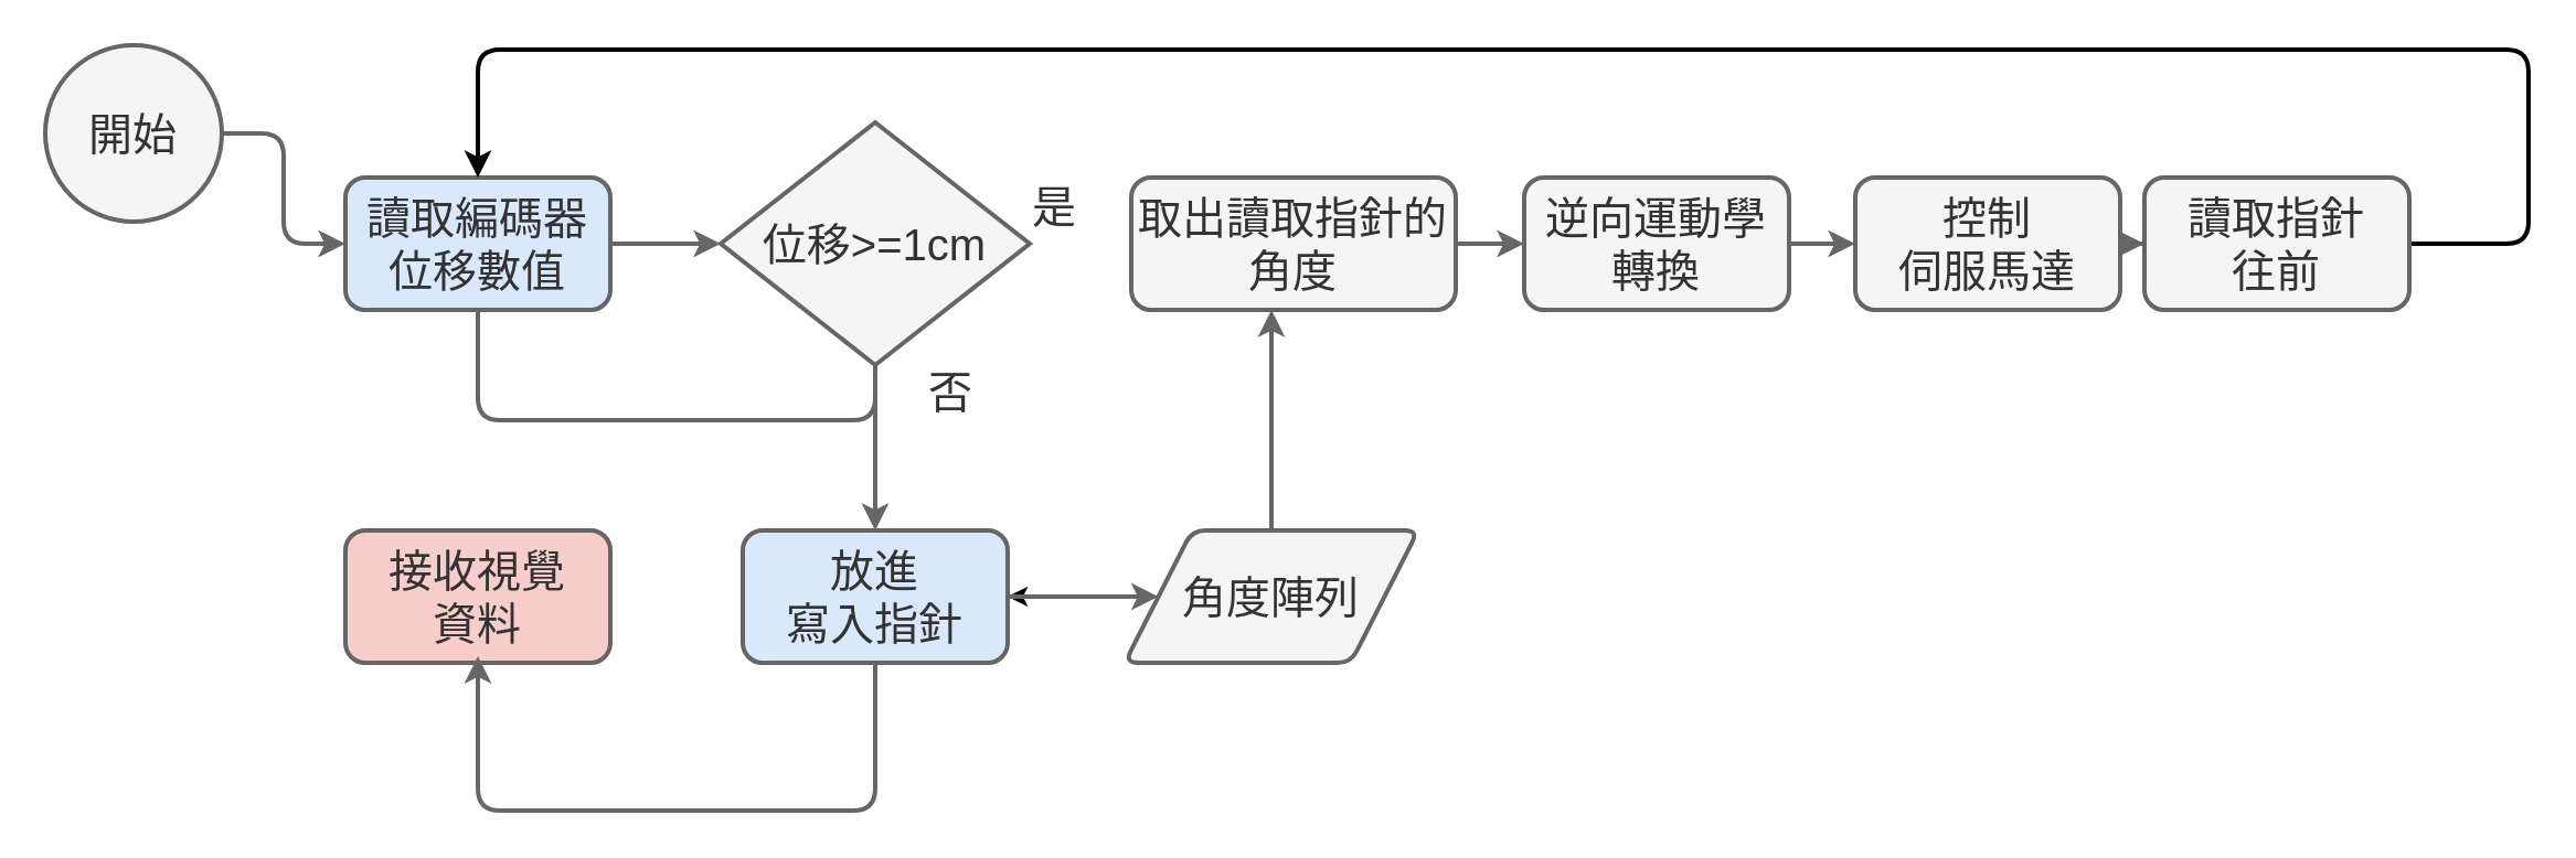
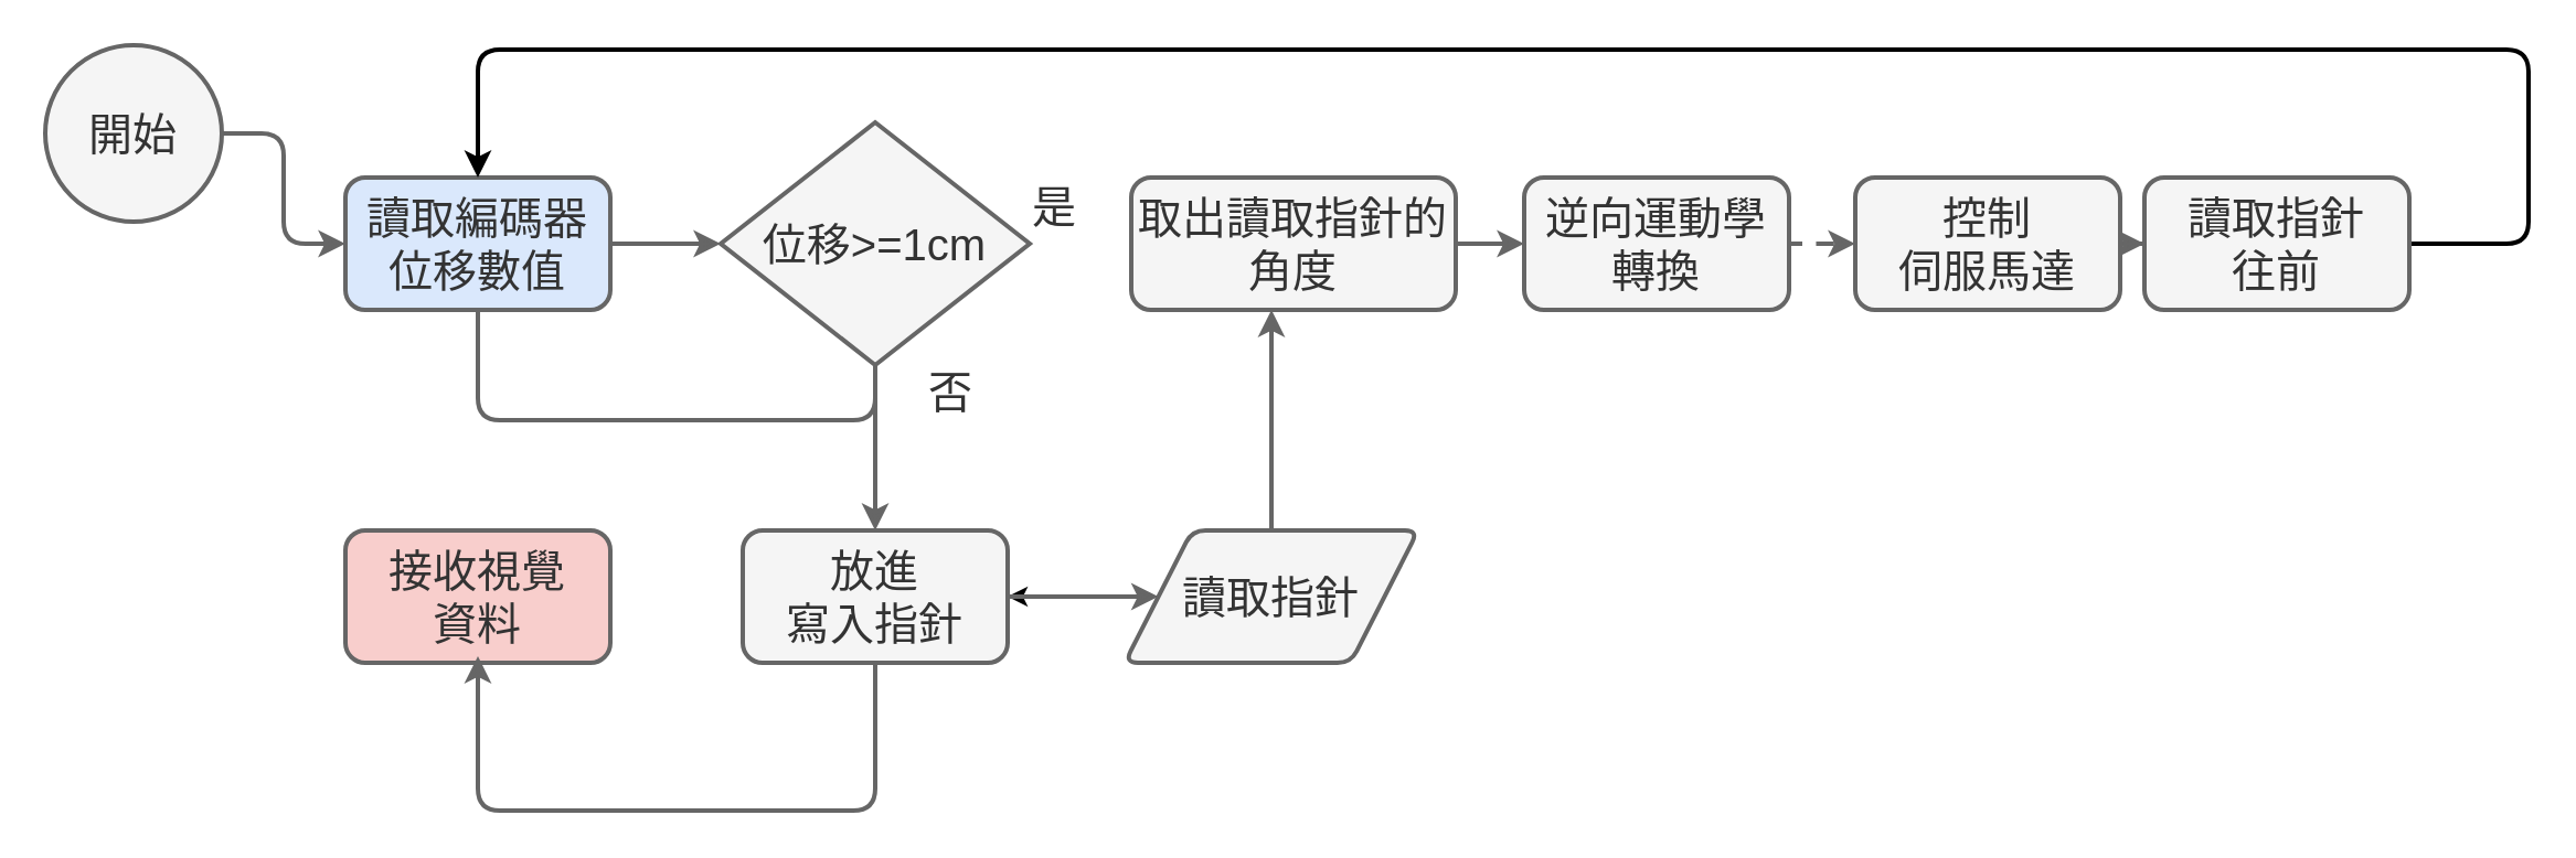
- <mxCell id="12" value="" style="edgeStyle=orthogonalEdgeStyle;rounded=1;orthogonalLoop=1;jettySize=auto;html=1;strokeWidth=2;labelBackgroundColor=none;fontColor=#0A0A0A;strokeColor=#666666;fillColor=#f5f5f5;fontSize=20;" parent="1" source="13" target="15" edge="1"><mxGeometry relative="1" as="geometry" /></mxCell>
+ <mxCell id="12" value="" style="edgeStyle=orthogonalEdgeStyle;rounded=1;orthogonalLoop=1;jettySize=auto;html=1;strokeWidth=2;labelBackgroundColor=none;fontColor=#0A0A0A;strokeColor=#666666;fillColor=#f5f5f5;fontSize=20;dashed=1;" parent="1" source="13" target="15" edge="1"><mxGeometry relative="1" as="geometry" /></mxCell>
- <mxCell id="22" value="放進&lt;div&gt;寫入指針&lt;/div&gt;" style="rounded=1;whiteSpace=wrap;html=1;labelBackgroundColor=none;strokeColor=#666666;fontColor=#333333;fillColor=#dae8fc;strokeWidth=2;fontSize=20;" parent="1" vertex="1"><mxGeometry x="336" y="240" width="120" height="60" as="geometry" /></mxCell>
+ <mxCell id="22" value="放進&lt;div&gt;寫入指針&lt;/div&gt;" style="rounded=1;whiteSpace=wrap;html=1;labelBackgroundColor=none;strokeColor=#666666;fontColor=#333333;fillColor=#f5f5f5;strokeWidth=2;fontSize=20;" parent="1" vertex="1"><mxGeometry x="336" y="240" width="120" height="60" as="geometry" /></mxCell>
- <mxCell id="11" value="角度陣列" style="shape=parallelogram;html=1;strokeWidth=2;perimeter=parallelogramPerimeter;whiteSpace=wrap;rounded=1;arcSize=12;size=0.23;labelBackgroundColor=none;strokeColor=#666666;fontColor=#333333;fillColor=#f5f5f5;fontSize=20;" parent="1" vertex="1"><mxGeometry x="509" y="240" width="133" height="60" as="geometry" /></mxCell>
+ <mxCell id="11" value="讀取指針" style="shape=parallelogram;html=1;strokeWidth=2;perimeter=parallelogramPerimeter;whiteSpace=wrap;rounded=1;arcSize=12;size=0.23;labelBackgroundColor=none;strokeColor=#666666;fontColor=#333333;fillColor=#f5f5f5;fontSize=20;" parent="1" vertex="1"><mxGeometry x="509" y="240" width="133" height="60" as="geometry" /></mxCell>
